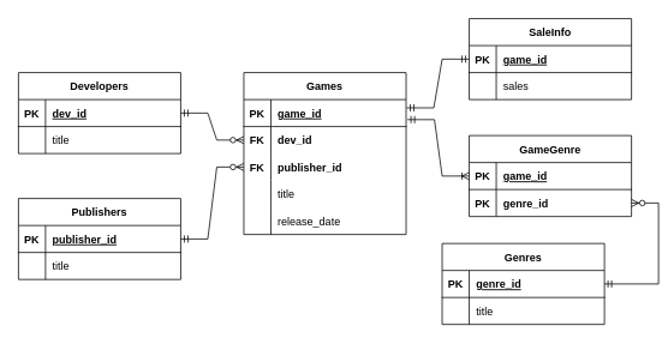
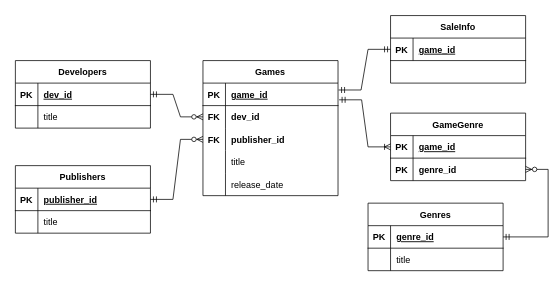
- <mxCell id="24" value="sales" style="shape=partialRectangle;connectable=0;fillColor=none;top=0;left=0;bottom=0;right=0;align=left;spacingLeft=6;fontStyle=0;overflow=hidden;" vertex="1" parent="22"><mxGeometry x="30" width="150" height="30" as="geometry"><mxRectangle width="150" height="30" as="alternateBounds" /></mxGeometry></mxCell>
